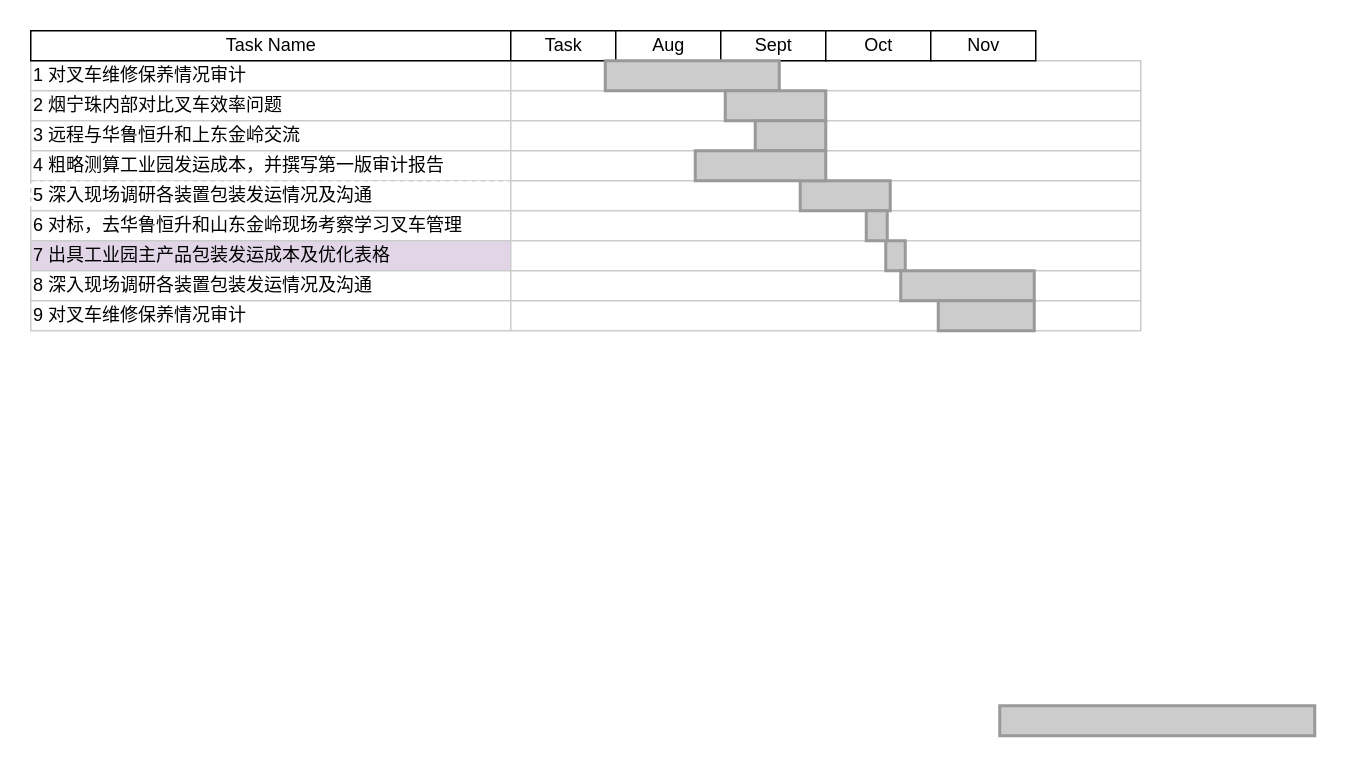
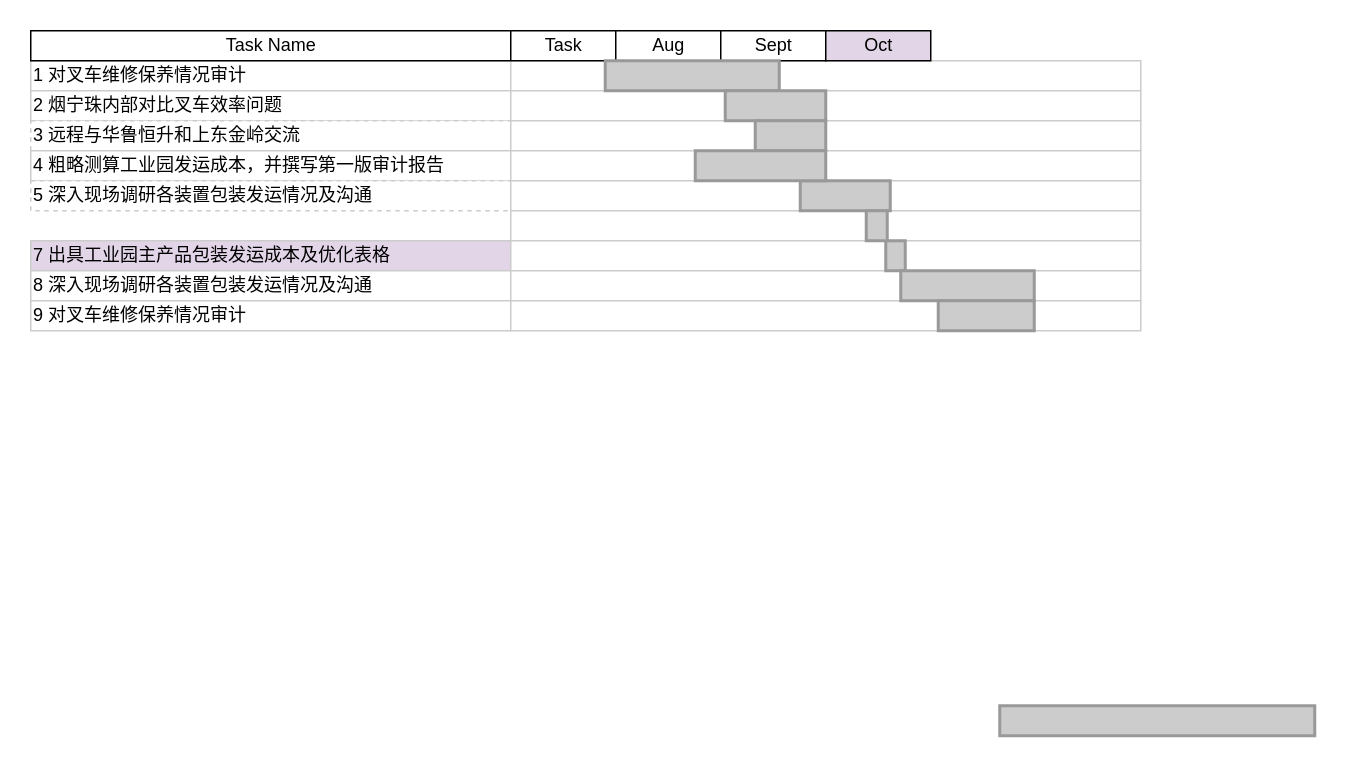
- <mxCell id="15" value="Oct" style="strokeWidth=1;fontStyle=0;html=1;" parent="1" vertex="1"><mxGeometry x="550" y="20" width="70" height="20" as="geometry" /></mxCell>
+ <mxCell id="15" value="Oct" style="strokeWidth=1;fontStyle=0;html=1;fillColor=#e1d5e7;" parent="1" vertex="1"><mxGeometry x="550" y="20" width="70" height="20" as="geometry" /></mxCell>
- <mxCell id="16" value="Nov" style="strokeWidth=1;fontStyle=0;html=1;" parent="1" vertex="1"><mxGeometry x="620" y="20" width="70" height="20" as="geometry" /></mxCell>
- <mxCell id="4" value="3 远程与华鲁恒升和上东金岭交流" style="align=left;strokeColor=#CCCCCC;html=1;" parent="1" vertex="1"><mxGeometry x="20" y="80" width="320.0" height="20" as="geometry" /></mxCell>
+ <mxCell id="4" value="3 远程与华鲁恒升和上东金岭交流" style="align=left;strokeColor=#CCCCCC;html=1;dashed=1;" parent="1" vertex="1"><mxGeometry x="20" y="80" width="320.0" height="20" as="geometry" /></mxCell>
- <mxCell id="7" value="6 对标，去华鲁恒升和山东金岭现场考察学习叉车管理" style="align=left;strokeColor=#CCCCCC;html=1;" parent="1" vertex="1"><mxGeometry x="20" y="140" width="320.0" height="20" as="geometry" /></mxCell>
